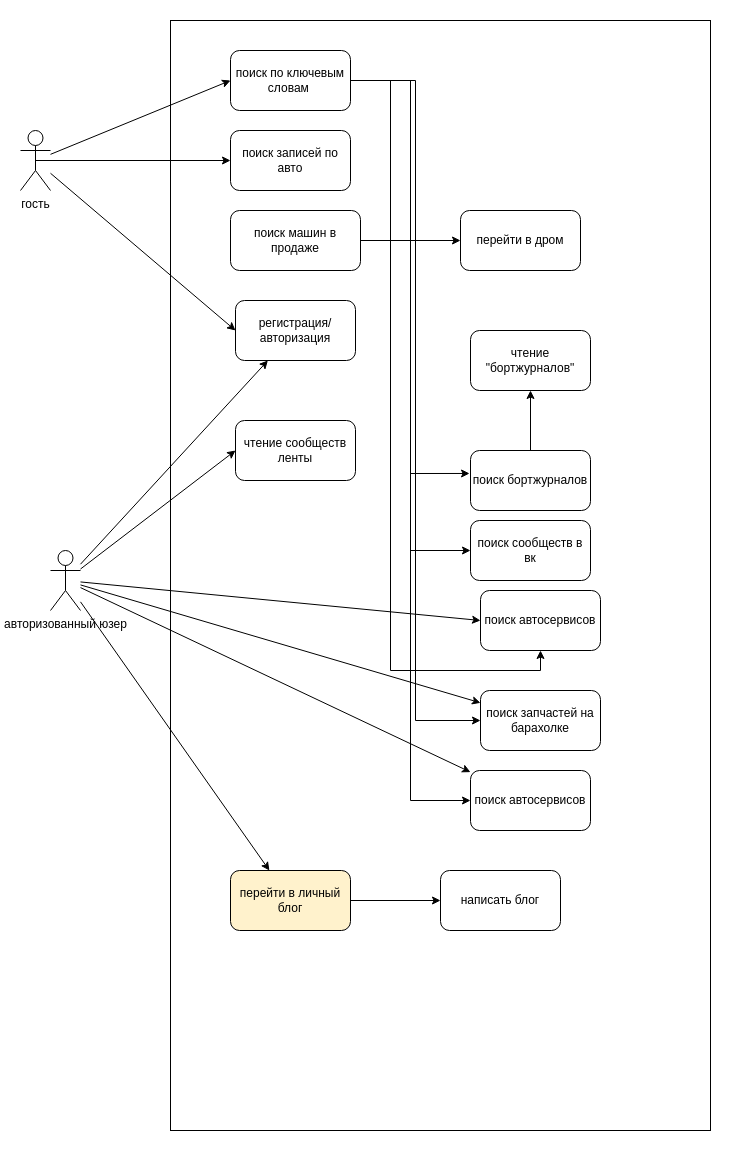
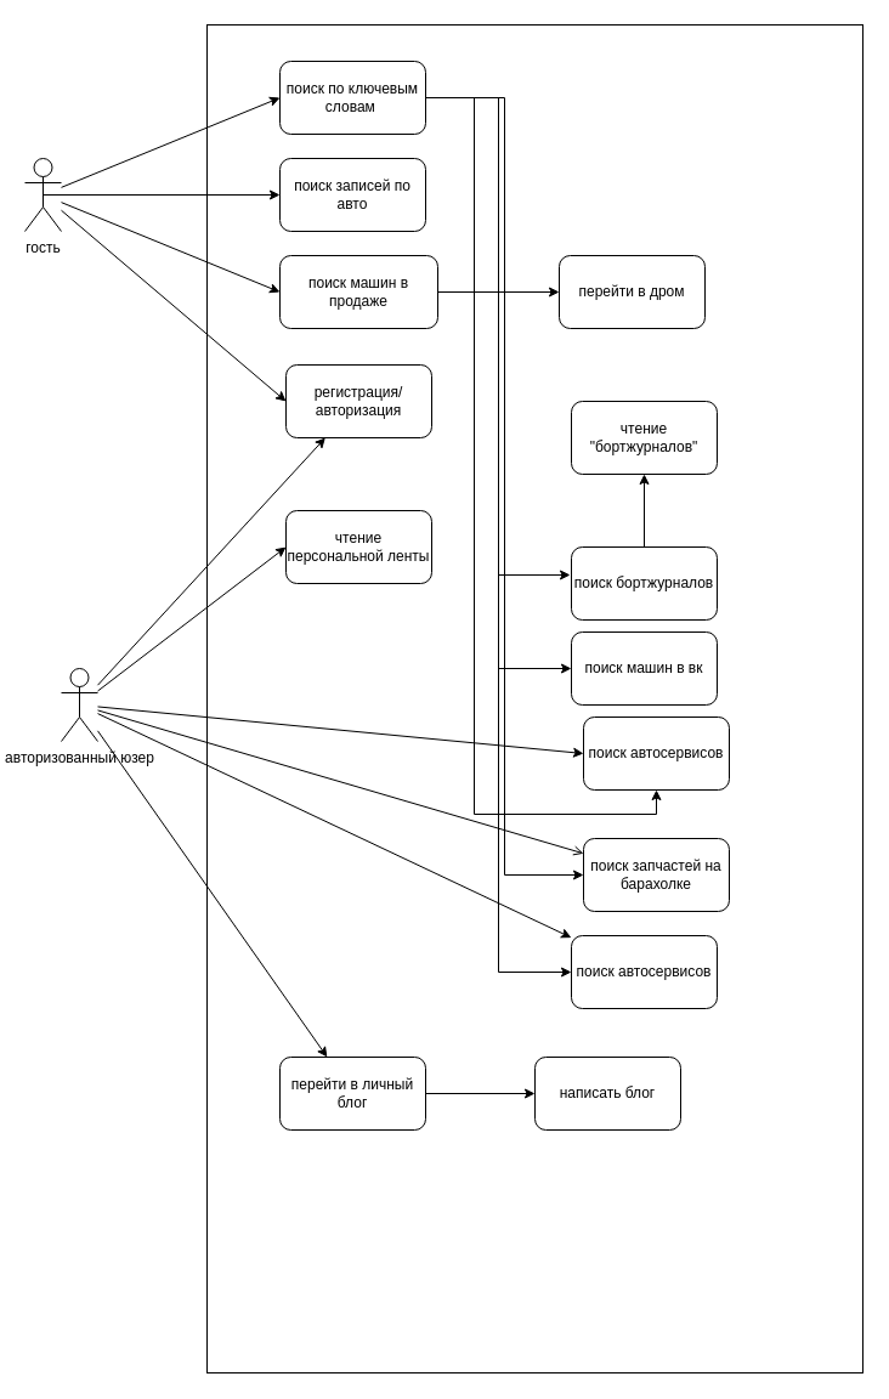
+ <mxCell id="26" value="" style="endArrow=classic;html=1;rounded=0;entryX=0;entryY=0.5;entryDx=0;entryDy=0;" edge="1" parent="1" source="2" target="10"><mxGeometry width="50" height="50" relative="1" as="geometry"><mxPoint x="70" y="174" as="sourcePoint" /><mxPoint x="250" y="100" as="targetPoint" /></mxGeometry></mxCell>
- <mxCell id="12" value="чтение сообществ ленты" style="rounded=1;whiteSpace=wrap;html=1;" vertex="1" parent="1"><mxGeometry x="235" y="420" width="120" height="60" as="geometry" /></mxCell>
+ <mxCell id="12" value="чтение персональной ленты" style="rounded=1;whiteSpace=wrap;html=1;" vertex="1" parent="1"><mxGeometry x="235" y="420" width="120" height="60" as="geometry" /></mxCell>
- <mxCell id="21" value="поиск сообществ в вк" style="rounded=1;whiteSpace=wrap;html=1;" vertex="1" parent="1"><mxGeometry x="470" y="520" width="120" height="60" as="geometry" /></mxCell>
+ <mxCell id="21" value="поиск машин в вк" style="rounded=1;whiteSpace=wrap;html=1;" vertex="1" parent="1"><mxGeometry x="470" y="520" width="120" height="60" as="geometry" /></mxCell>
- <mxCell id="15" style="rounded=0;orthogonalLoop=1;jettySize=auto;html=1;" edge="1" parent="1" source="18" target="29"><mxGeometry relative="1" as="geometry" /></mxCell>
+ <mxCell id="15" style="rounded=0;orthogonalLoop=1;jettySize=auto;html=1;endArrow=open;" edge="1" parent="1" source="18" target="29"><mxGeometry relative="1" as="geometry" /></mxCell>
- <mxCell id="35" value="перейти в личный блог" style="rounded=1;whiteSpace=wrap;html=1;fillColor=#fff2cc;" vertex="1" parent="1"><mxGeometry x="230" y="870" width="120" height="60" as="geometry" /></mxCell>
+ <mxCell id="35" value="перейти в личный блог" style="rounded=1;whiteSpace=wrap;html=1;" vertex="1" parent="1"><mxGeometry x="230" y="870" width="120" height="60" as="geometry" /></mxCell>
